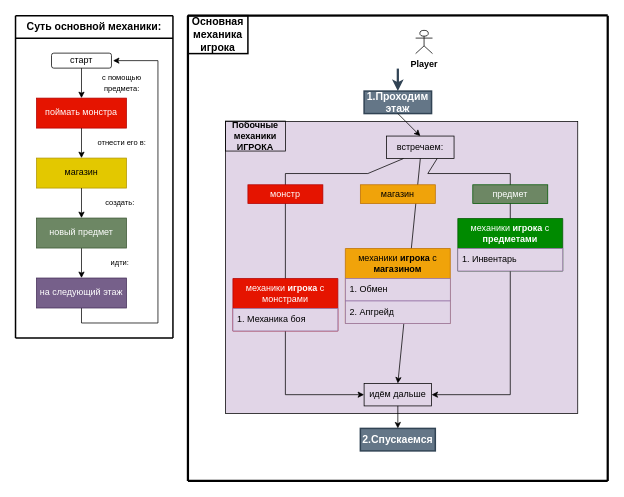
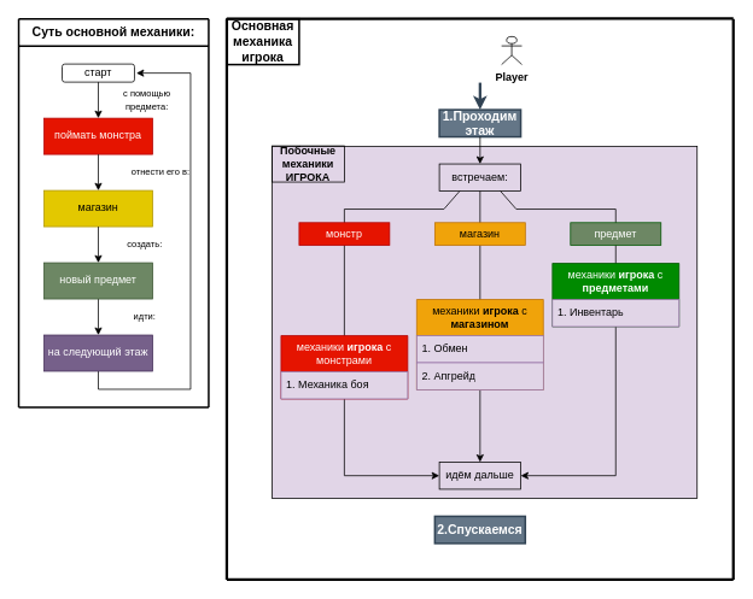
- <mxCell id="19" value="&lt;font style=&quot;font-size: 10px;&quot;&gt;отнести его в:&lt;/font&gt;" style="text;html=1;strokeColor=none;fillColor=none;align=center;verticalAlign=middle;whiteSpace=wrap;rounded=0;" vertex="1" parent="1"><mxGeometry x="114" y="180.38" width="96" height="20" as="geometry" /></mxCell>
+ <mxCell id="19" value="&lt;font style=&quot;font-size: 10px;&quot;&gt;отнести его в:&lt;/font&gt;" style="text;html=1;strokeColor=none;fillColor=none;align=center;verticalAlign=middle;whiteSpace=wrap;rounded=0;" vertex="1" parent="1"><mxGeometry x="129" y="180.38" width="96" height="20" as="geometry" /></mxCell>
- <mxCell id="23" value="встречаем:" style="rounded=0;whiteSpace=wrap;html=1;fillColor=none;" vertex="1" parent="1"><mxGeometry x="515" y="181" width="90" height="30" as="geometry" /></mxCell>
+ <mxCell id="23" value="встречаем:" style="rounded=0;whiteSpace=wrap;html=1;fillColor=none;" vertex="1" parent="1"><mxGeometry x="485" y="181" width="90" height="30" as="geometry" /></mxCell>
- <mxCell id="35" value="" style="endArrow=classic;html=1;rounded=0;exitX=0.5;exitY=1;exitDx=0;exitDy=0;entryX=0.5;entryY=0;entryDx=0;entryDy=0;" edge="1" parent="1" source="31" target="34"><mxGeometry width="50" height="50" relative="1" as="geometry"><mxPoint x="620" y="541" as="sourcePoint" /><mxPoint x="515" y="571" as="targetPoint" /></mxGeometry></mxCell>
